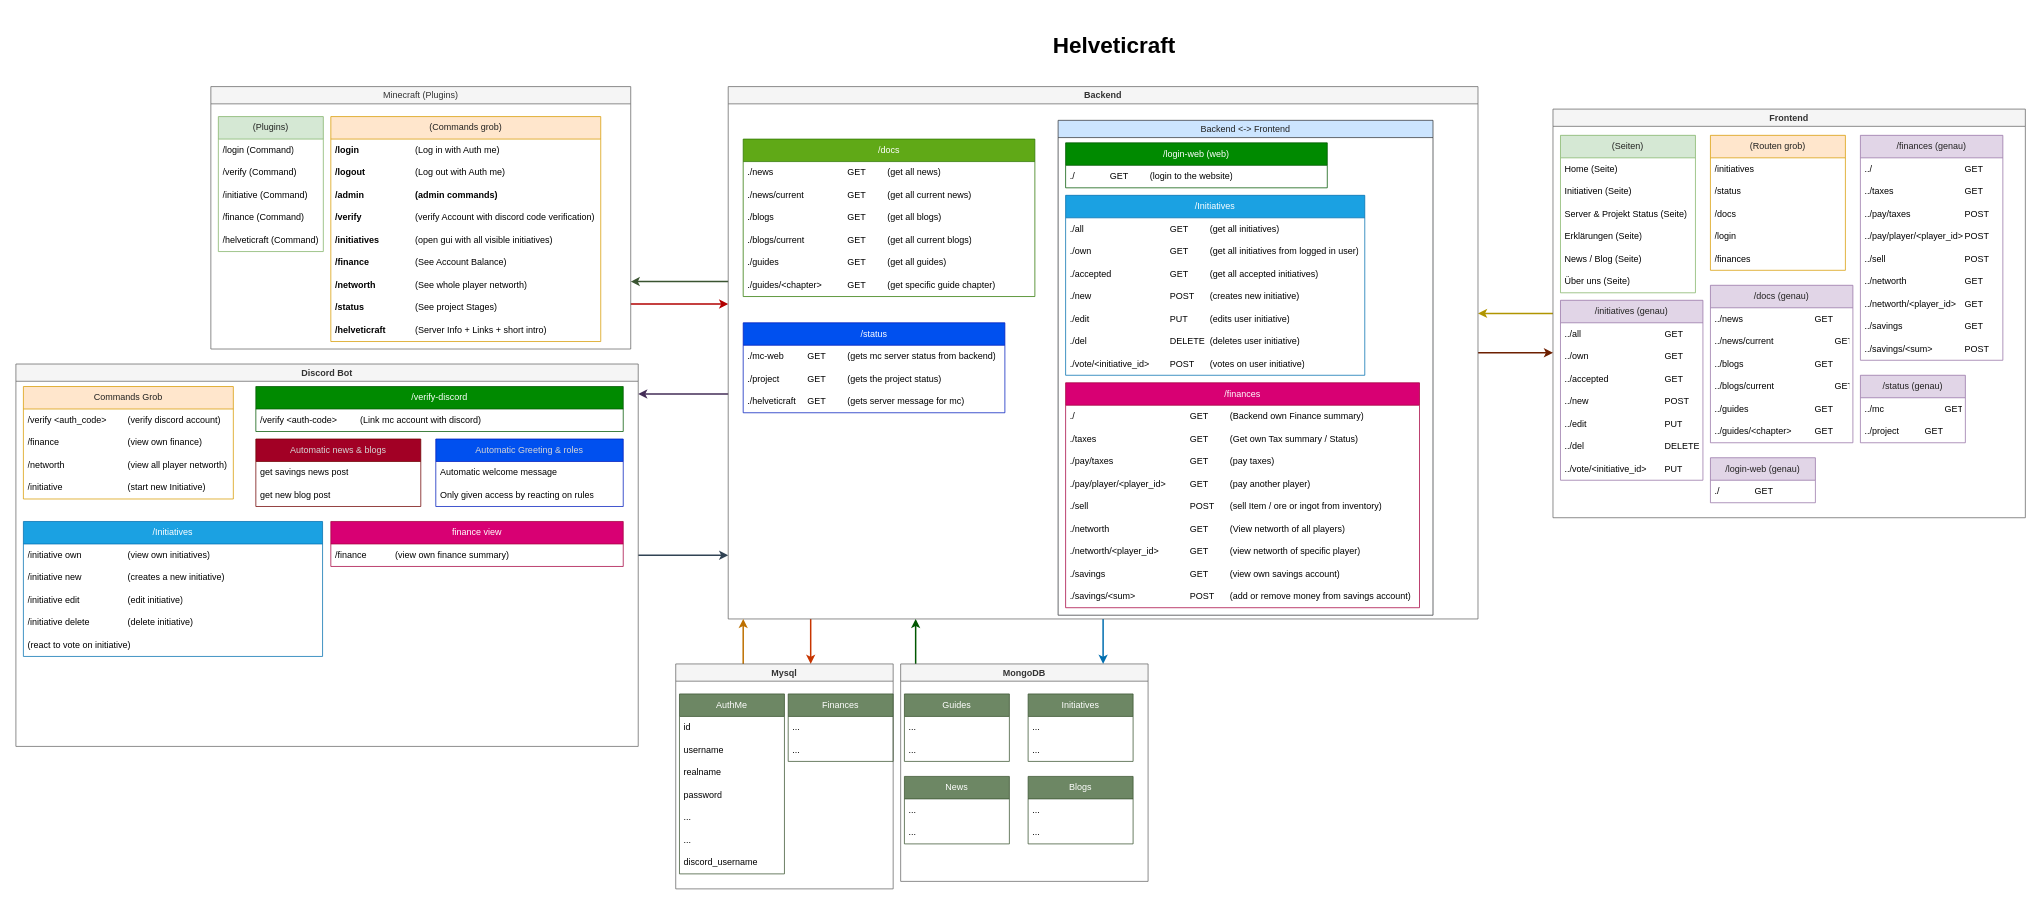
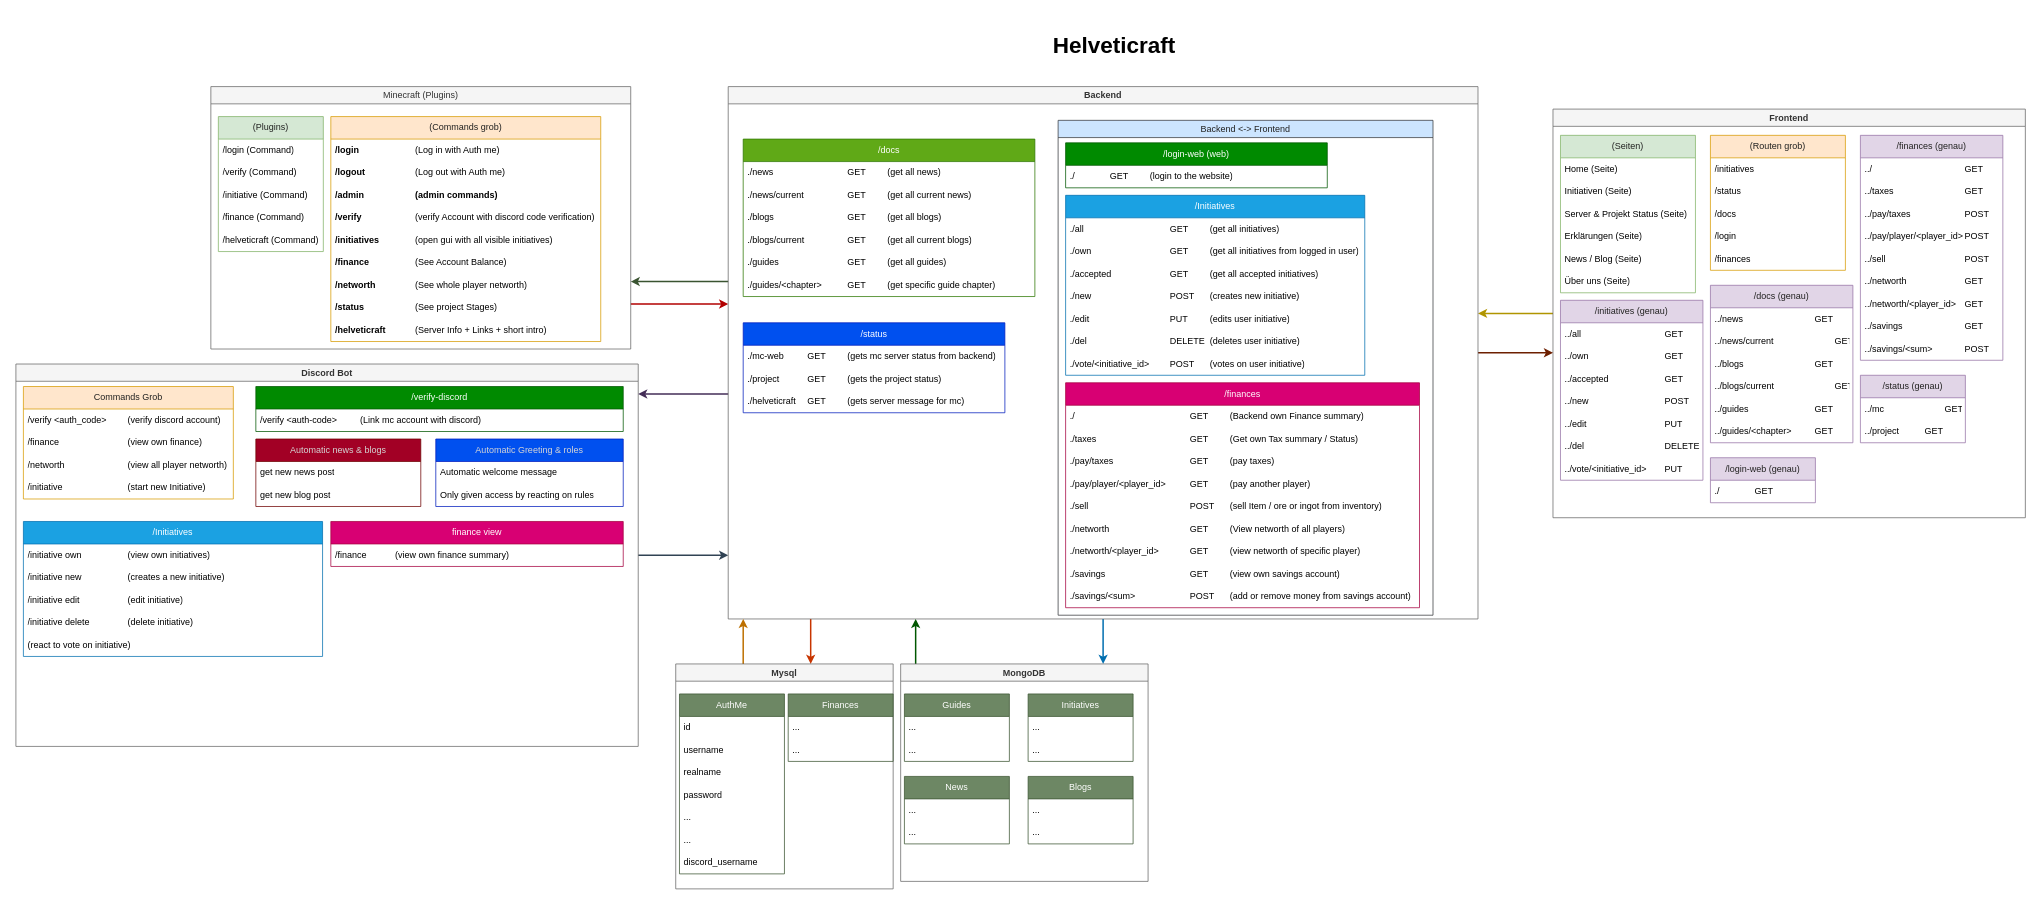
- <mxCell id="82" value="get savings news post" style="text;strokeColor=none;fillColor=none;align=left;verticalAlign=middle;spacingLeft=4;spacingRight=4;overflow=hidden;points=[[0,0.5],[1,0.5]];portConstraint=eastwest;rotatable=0;whiteSpace=wrap;html=1;" vertex="1" parent="81"><mxGeometry y="30" width="220" height="30" as="geometry" /></mxCell>
+ <mxCell id="82" value="get new news post" style="text;strokeColor=none;fillColor=none;align=left;verticalAlign=middle;spacingLeft=4;spacingRight=4;overflow=hidden;points=[[0,0.5],[1,0.5]];portConstraint=eastwest;rotatable=0;whiteSpace=wrap;html=1;" vertex="1" parent="81"><mxGeometry y="30" width="220" height="30" as="geometry" /></mxCell>
